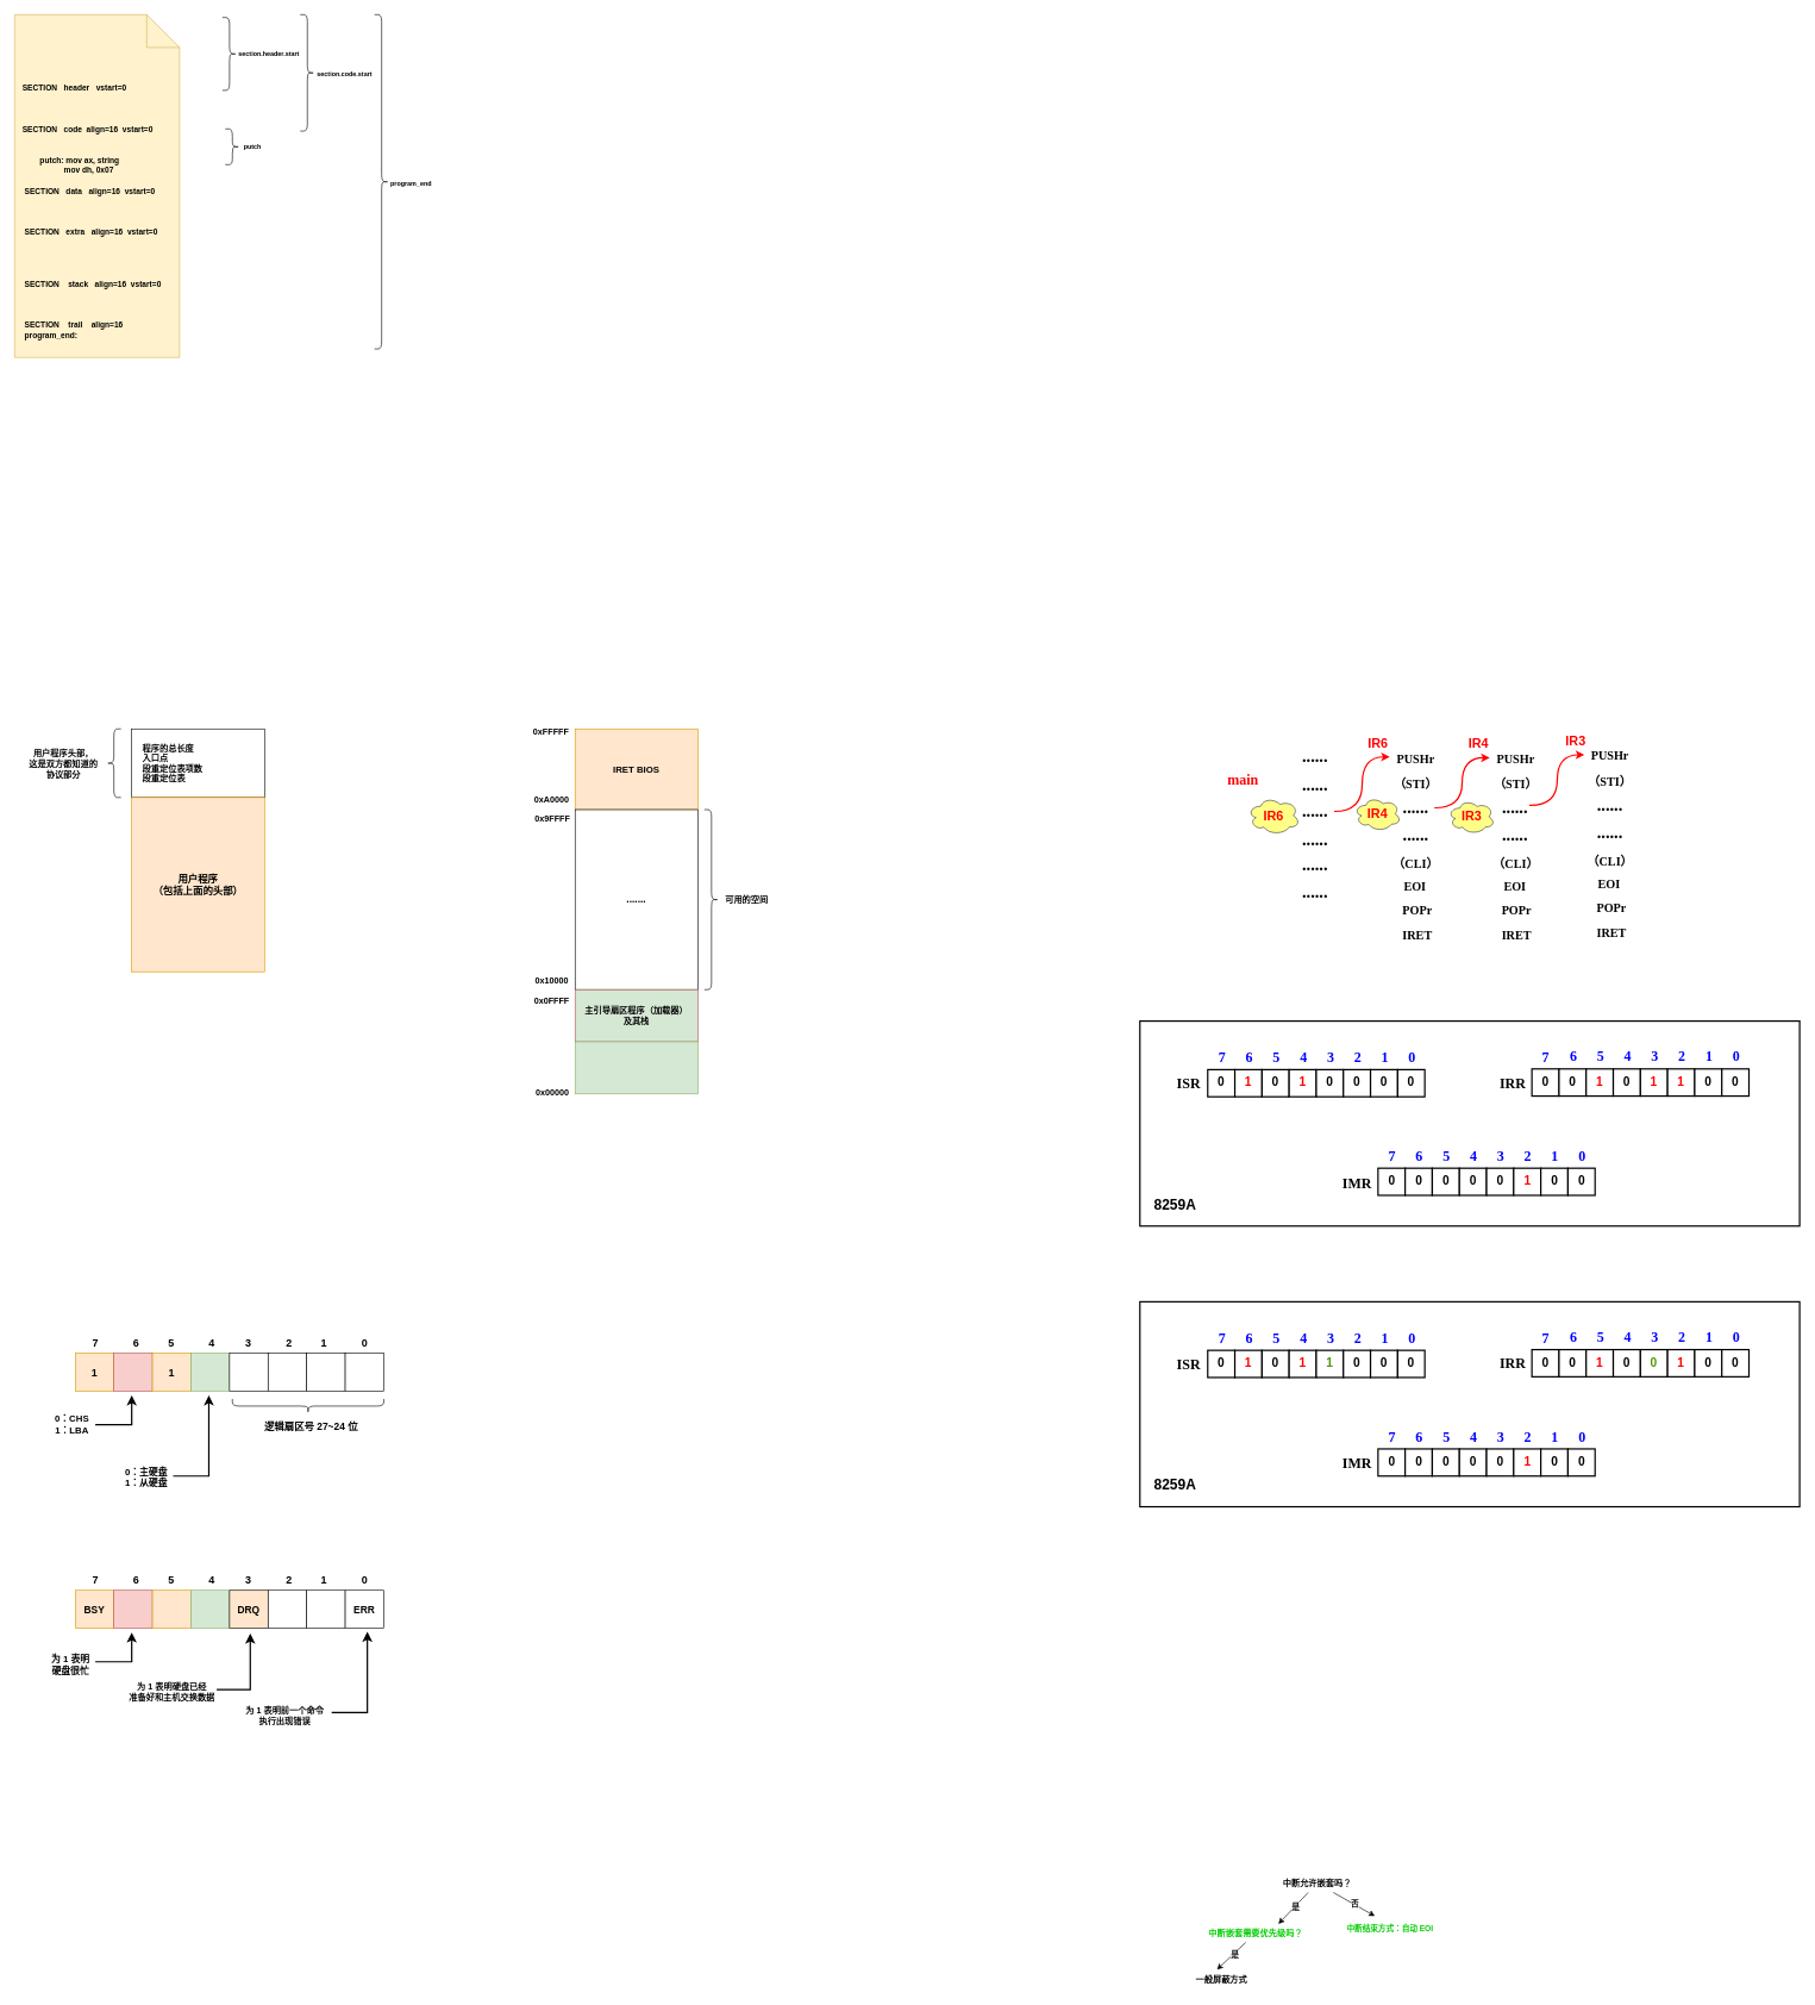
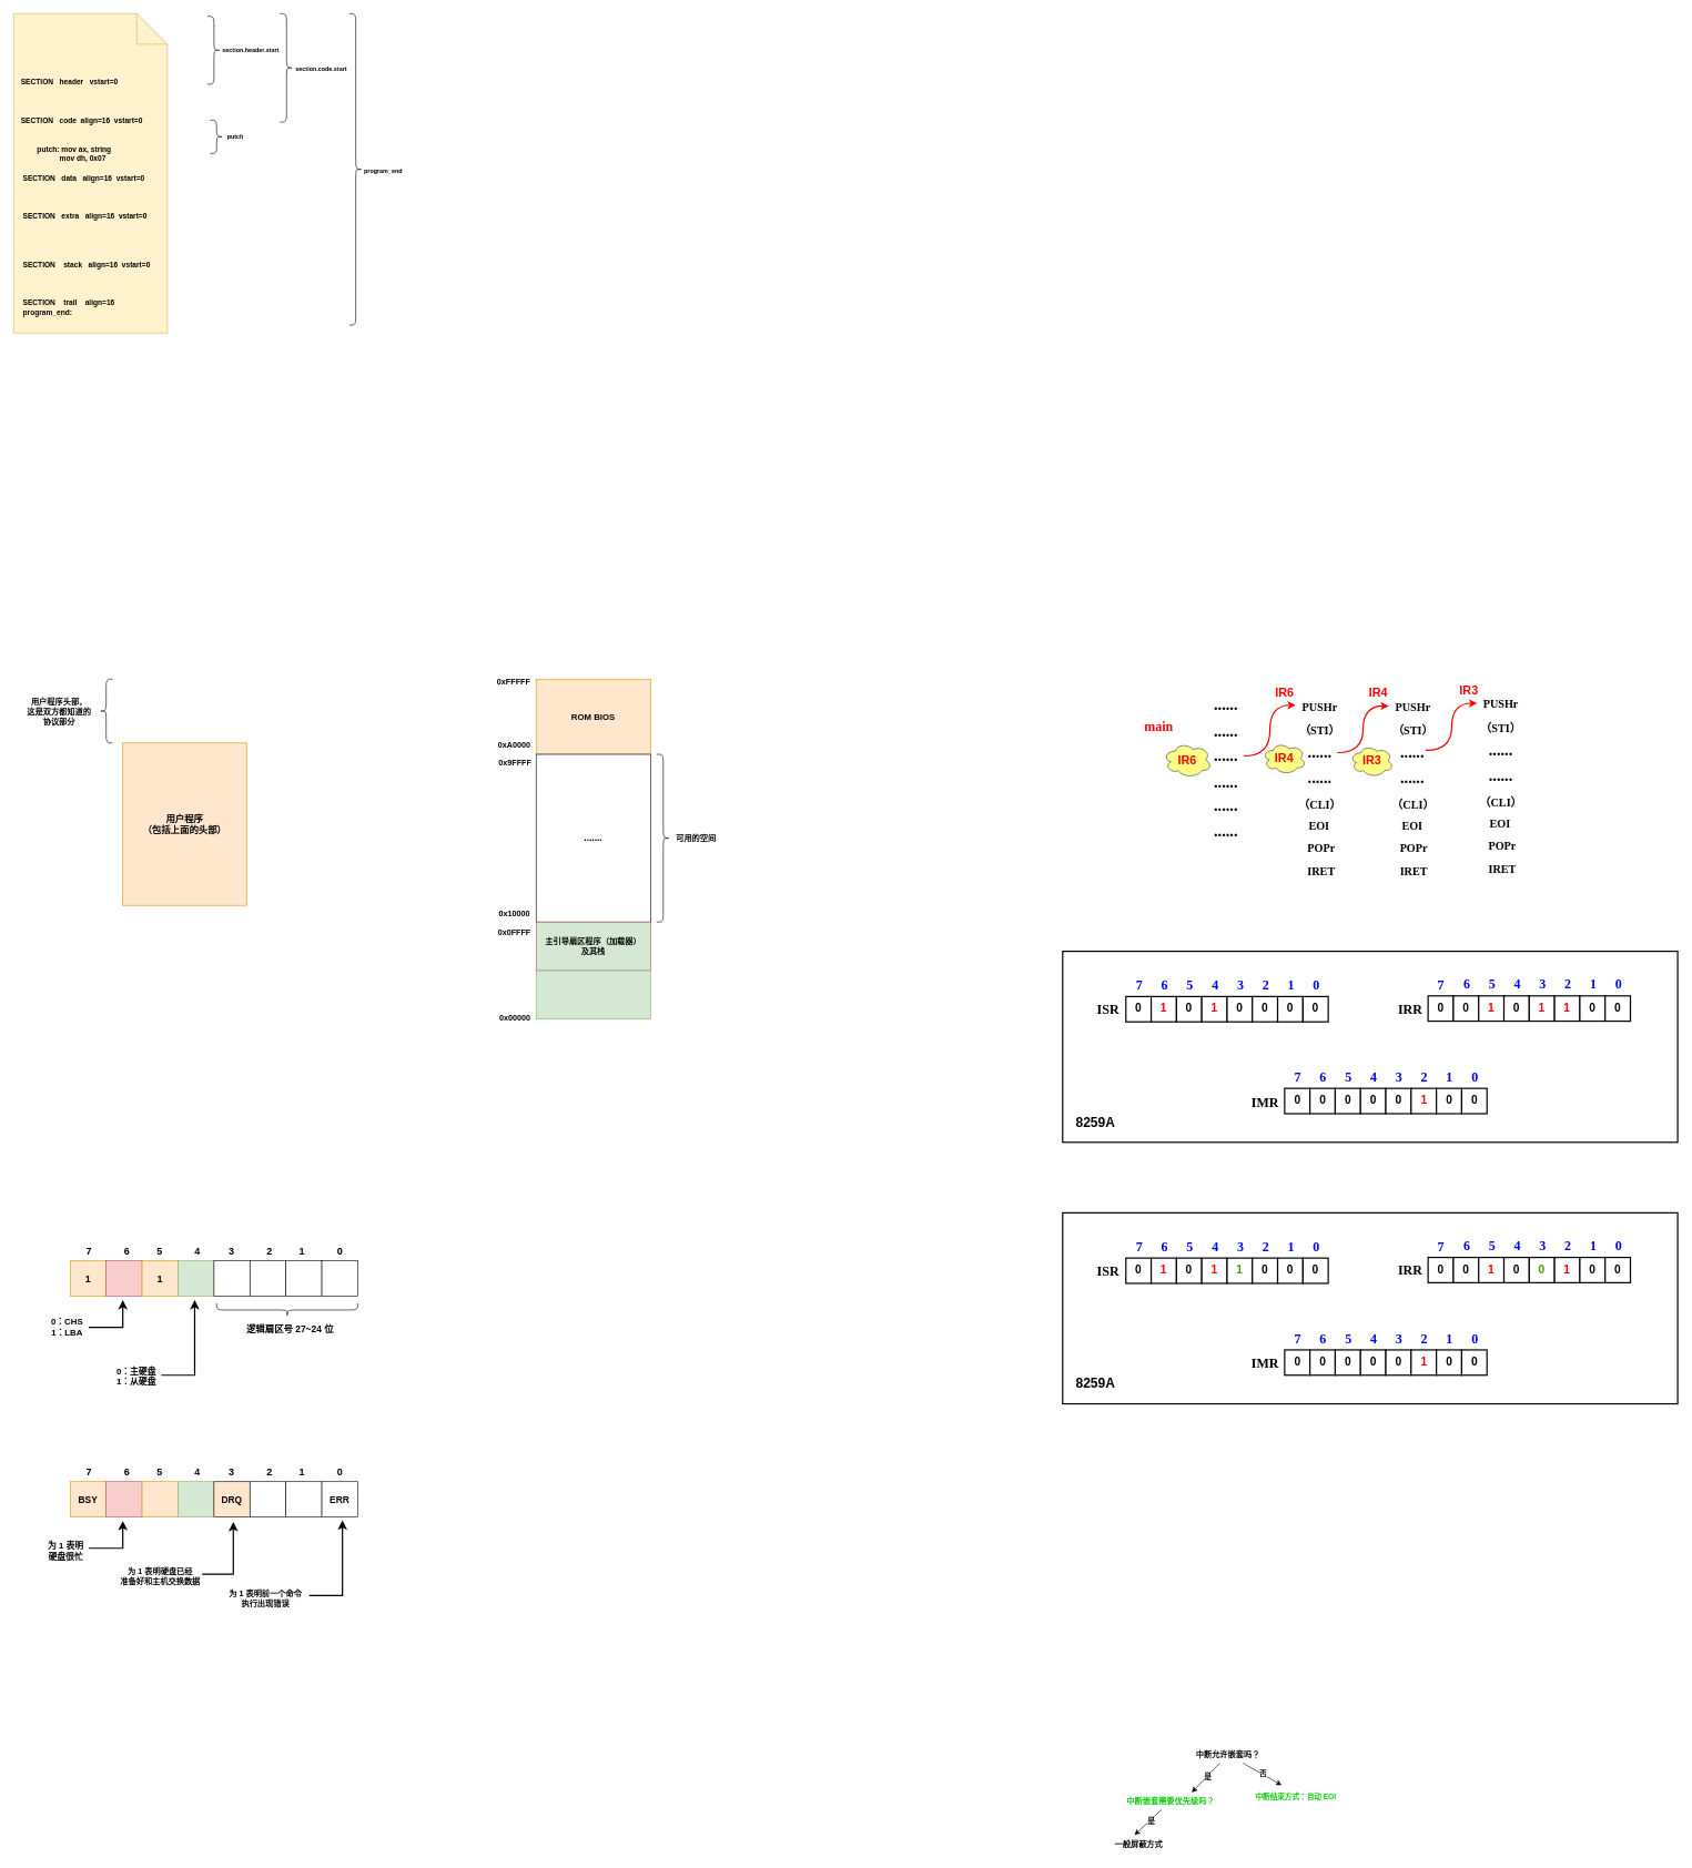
- <mxCell id="11" value="&lt;b&gt;&amp;nbsp; &amp;nbsp; 程序的总长度&lt;br&gt;&amp;nbsp; &amp;nbsp; 入口点&lt;br&gt;&amp;nbsp; &amp;nbsp; 段重定位表项数&lt;br&gt;&amp;nbsp; &amp;nbsp; 段重定位表&lt;/b&gt;" style="rounded=0;whiteSpace=wrap;html=1;align=left;" parent="1" vertex="1"><mxGeometry x="184" y="1020" width="186" height="96" as="geometry" /></mxCell>
- <mxCell id="15" value="&lt;b&gt;&lt;font style=&quot;font-size: 13px;&quot;&gt;IRET BIOS&lt;/font&gt;&lt;/b&gt;" style="rounded=0;whiteSpace=wrap;html=1;fillColor=#ffe6cc;strokeColor=#d79b00;" parent="1" vertex="1"><mxGeometry x="805" y="1020" width="172" height="113" as="geometry" /></mxCell>
+ <mxCell id="15" value="&lt;b&gt;&lt;font style=&quot;font-size: 13px;&quot;&gt;ROM BIOS&lt;/font&gt;&lt;/b&gt;" style="rounded=0;whiteSpace=wrap;html=1;fillColor=#ffe6cc;strokeColor=#d79b00;" parent="1" vertex="1"><mxGeometry x="805" y="1020" width="172" height="113" as="geometry" /></mxCell>
